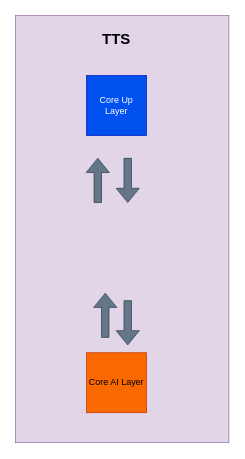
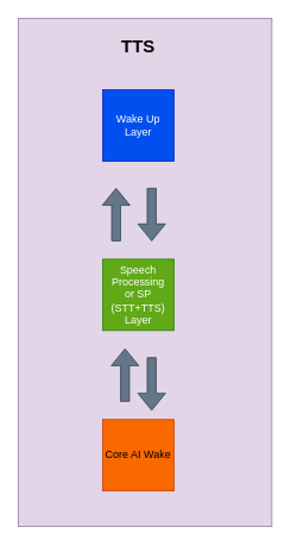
- <mxCell id="10" value="&lt;div&gt;Core Up&lt;/div&gt;&lt;div&gt;Layer&lt;br&gt;&lt;/div&gt;" style="whiteSpace=wrap;html=1;aspect=fixed;fillColor=#0050ef;strokeColor=#001DBC;fontColor=#ffffff;" vertex="1" parent="1"><mxGeometry x="115" y="100" width="80" height="80" as="geometry" /></mxCell>
+ <mxCell id="10" value="&lt;div&gt;Wake Up&lt;/div&gt;&lt;div&gt;Layer&lt;br&gt;&lt;/div&gt;" style="whiteSpace=wrap;html=1;aspect=fixed;fillColor=#0050ef;strokeColor=#001DBC;fontColor=#ffffff;" vertex="1" parent="1"><mxGeometry x="115" y="100" width="80" height="80" as="geometry" /></mxCell>
+ <mxCell id="3" value="&lt;div&gt;Speech Processing&lt;/div&gt;&lt;div&gt;or SP&lt;/div&gt;&lt;div&gt;(STT+TTS)&lt;br&gt;&lt;/div&gt;&lt;div&gt;Layer&lt;/div&gt;" style="whiteSpace=wrap;html=1;aspect=fixed;fillColor=#60a917;fontColor=#ffffff;strokeColor=#2D7600;" vertex="1" parent="1"><mxGeometry x="115" y="290" width="80" height="80" as="geometry" /></mxCell>
- <mxCell id="4" value="&lt;div&gt;Core AI Layer&lt;/div&gt;" style="whiteSpace=wrap;html=1;aspect=fixed;fillColor=#fa6800;strokeColor=#C73500;fontColor=#000000;" vertex="1" parent="1"><mxGeometry x="115" y="470" width="80" height="80" as="geometry" /></mxCell>
+ <mxCell id="4" value="&lt;div&gt;Core AI Wake&lt;/div&gt;" style="whiteSpace=wrap;html=1;aspect=fixed;fillColor=#fa6800;strokeColor=#C73500;fontColor=#000000;" vertex="1" parent="1"><mxGeometry x="115" y="470" width="80" height="80" as="geometry" /></mxCell>
